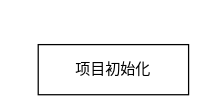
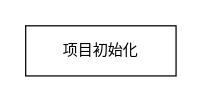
- <mxCell id="2" value="项目初始化" style="rounded=0;whiteSpace=wrap;html=1;" parent="1" vertex="1"><mxGeometry x="30" y="35" width="120" height="40" as="geometry" /></mxCell>
+ <mxCell id="2" value="项目初始化" style="rounded=0;whiteSpace=wrap;html=1;" parent="1" vertex="1"><mxGeometry x="20" y="20" width="120" height="40" as="geometry" /></mxCell>
